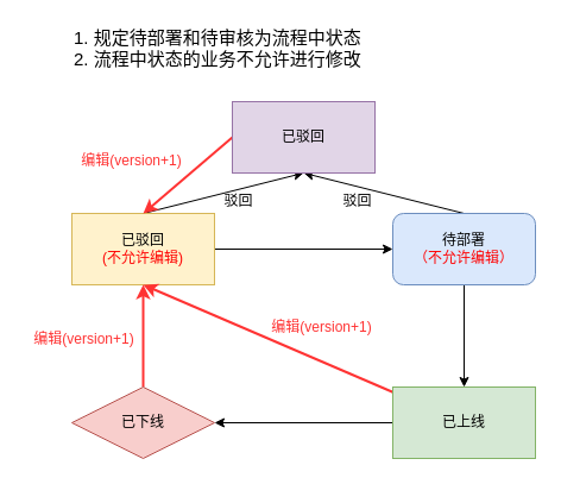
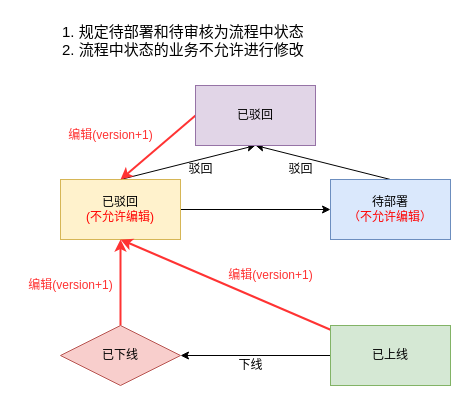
- <mxCell id="7" value="待部署&lt;br&gt;&lt;font color=&quot;#ff0000&quot;&gt;（不允许编辑）&lt;/font&gt;" style="whiteSpace=wrap;html=1;fillColor=#dae8fc;strokeColor=#6c8ebf;rounded=1;" parent="1" vertex="1"><mxGeometry x="330" y="179" width="120" height="60" as="geometry" /></mxCell>
+ <mxCell id="7" value="待部署&lt;br&gt;&lt;font color=&quot;#ff0000&quot;&gt;（不允许编辑）&lt;/font&gt;" style="rounded=0;whiteSpace=wrap;html=1;fillColor=#dae8fc;strokeColor=#6c8ebf;" parent="1" vertex="1"><mxGeometry x="330" y="179" width="120" height="60" as="geometry" /></mxCell>
- <mxCell id="5" style="edgeStyle=orthogonalEdgeStyle;rounded=0;orthogonalLoop=1;jettySize=auto;html=1;exitX=0.5;exitY=1;exitDx=0;exitDy=0;entryX=0.5;entryY=0;entryDx=0;entryDy=0;" parent="1" source="7" target="10" edge="1"><mxGeometry relative="1" as="geometry" /></mxCell>
+ <mxCell id="14" value="下线" style="text;html=1;align=center;verticalAlign=middle;resizable=0;points=[];autosize=1;strokeColor=none;" parent="1" vertex="1"><mxGeometry x="230" y="355" width="40" height="20" as="geometry" /></mxCell>
